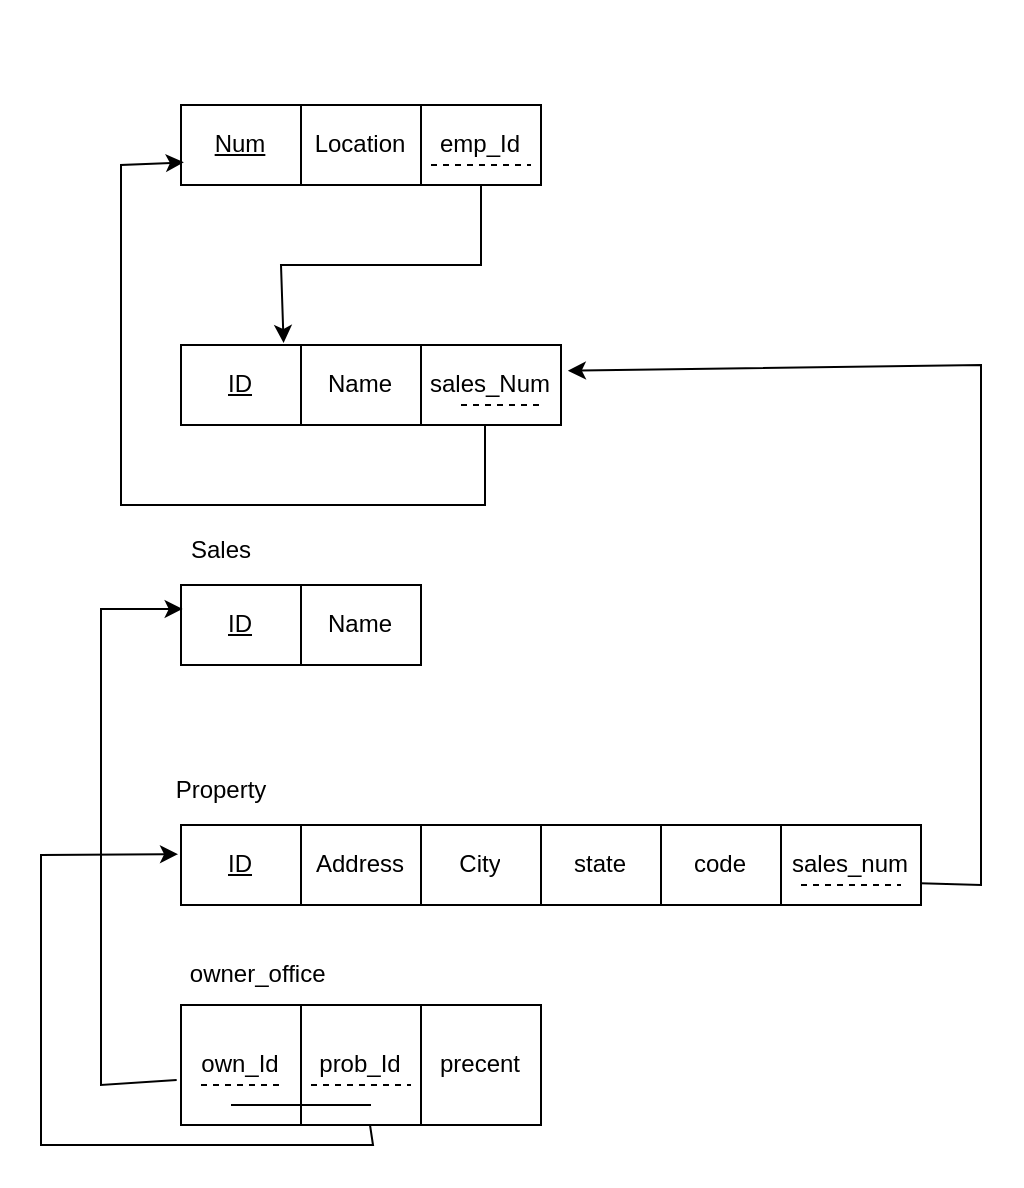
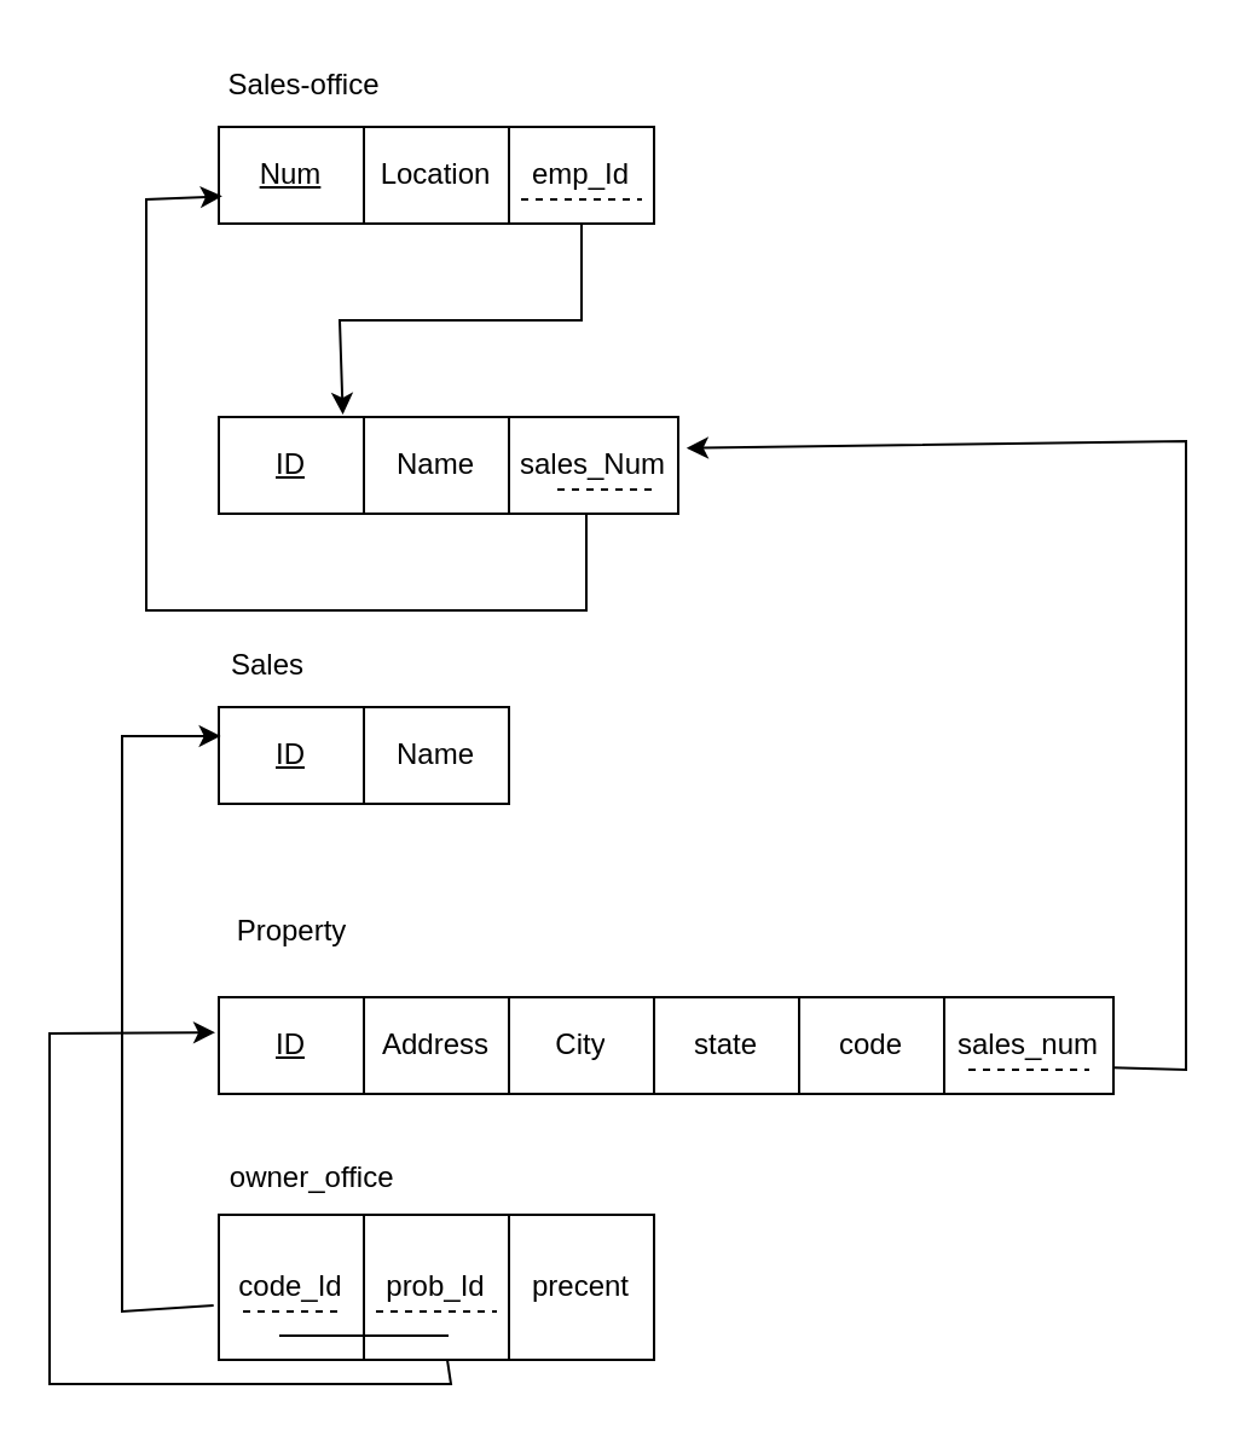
+ <mxCell id="7" value="Sales-office" style="text;html=1;align=center;verticalAlign=middle;resizable=0;points=[];autosize=1;strokeColor=none;fillColor=none;" vertex="1" parent="1"><mxGeometry x="80" y="20" width="90" height="30" as="geometry" /></mxCell>
- <mxCell id="26" value="Property" style="text;html=1;align=center;verticalAlign=middle;resizable=0;points=[];autosize=1;strokeColor=none;fillColor=none;" vertex="1" parent="1"><mxGeometry x="75" y="380" width="70" height="30" as="geometry" /></mxCell>
+ <mxCell id="26" value="Property" style="text;html=1;align=center;verticalAlign=middle;resizable=0;points=[];autosize=1;strokeColor=none;fillColor=none;" vertex="1" parent="1"><mxGeometry x="85" y="370" width="70" height="30" as="geometry" /></mxCell>
- <mxCell id="35" value="own_Id" style="shape=partialRectangle;html=1;whiteSpace=wrap;connectable=0;strokeColor=inherit;overflow=hidden;fillColor=none;top=0;left=0;bottom=0;right=0;pointerEvents=1;" vertex="1" parent="34"><mxGeometry width="60" height="60" as="geometry"><mxRectangle width="60" height="60" as="alternateBounds" /></mxGeometry></mxCell>
+ <mxCell id="35" value="code_Id" style="shape=partialRectangle;html=1;whiteSpace=wrap;connectable=0;strokeColor=inherit;overflow=hidden;fillColor=none;top=0;left=0;bottom=0;right=0;pointerEvents=1;" vertex="1" parent="34"><mxGeometry width="60" height="60" as="geometry"><mxRectangle width="60" height="60" as="alternateBounds" /></mxGeometry></mxCell>
